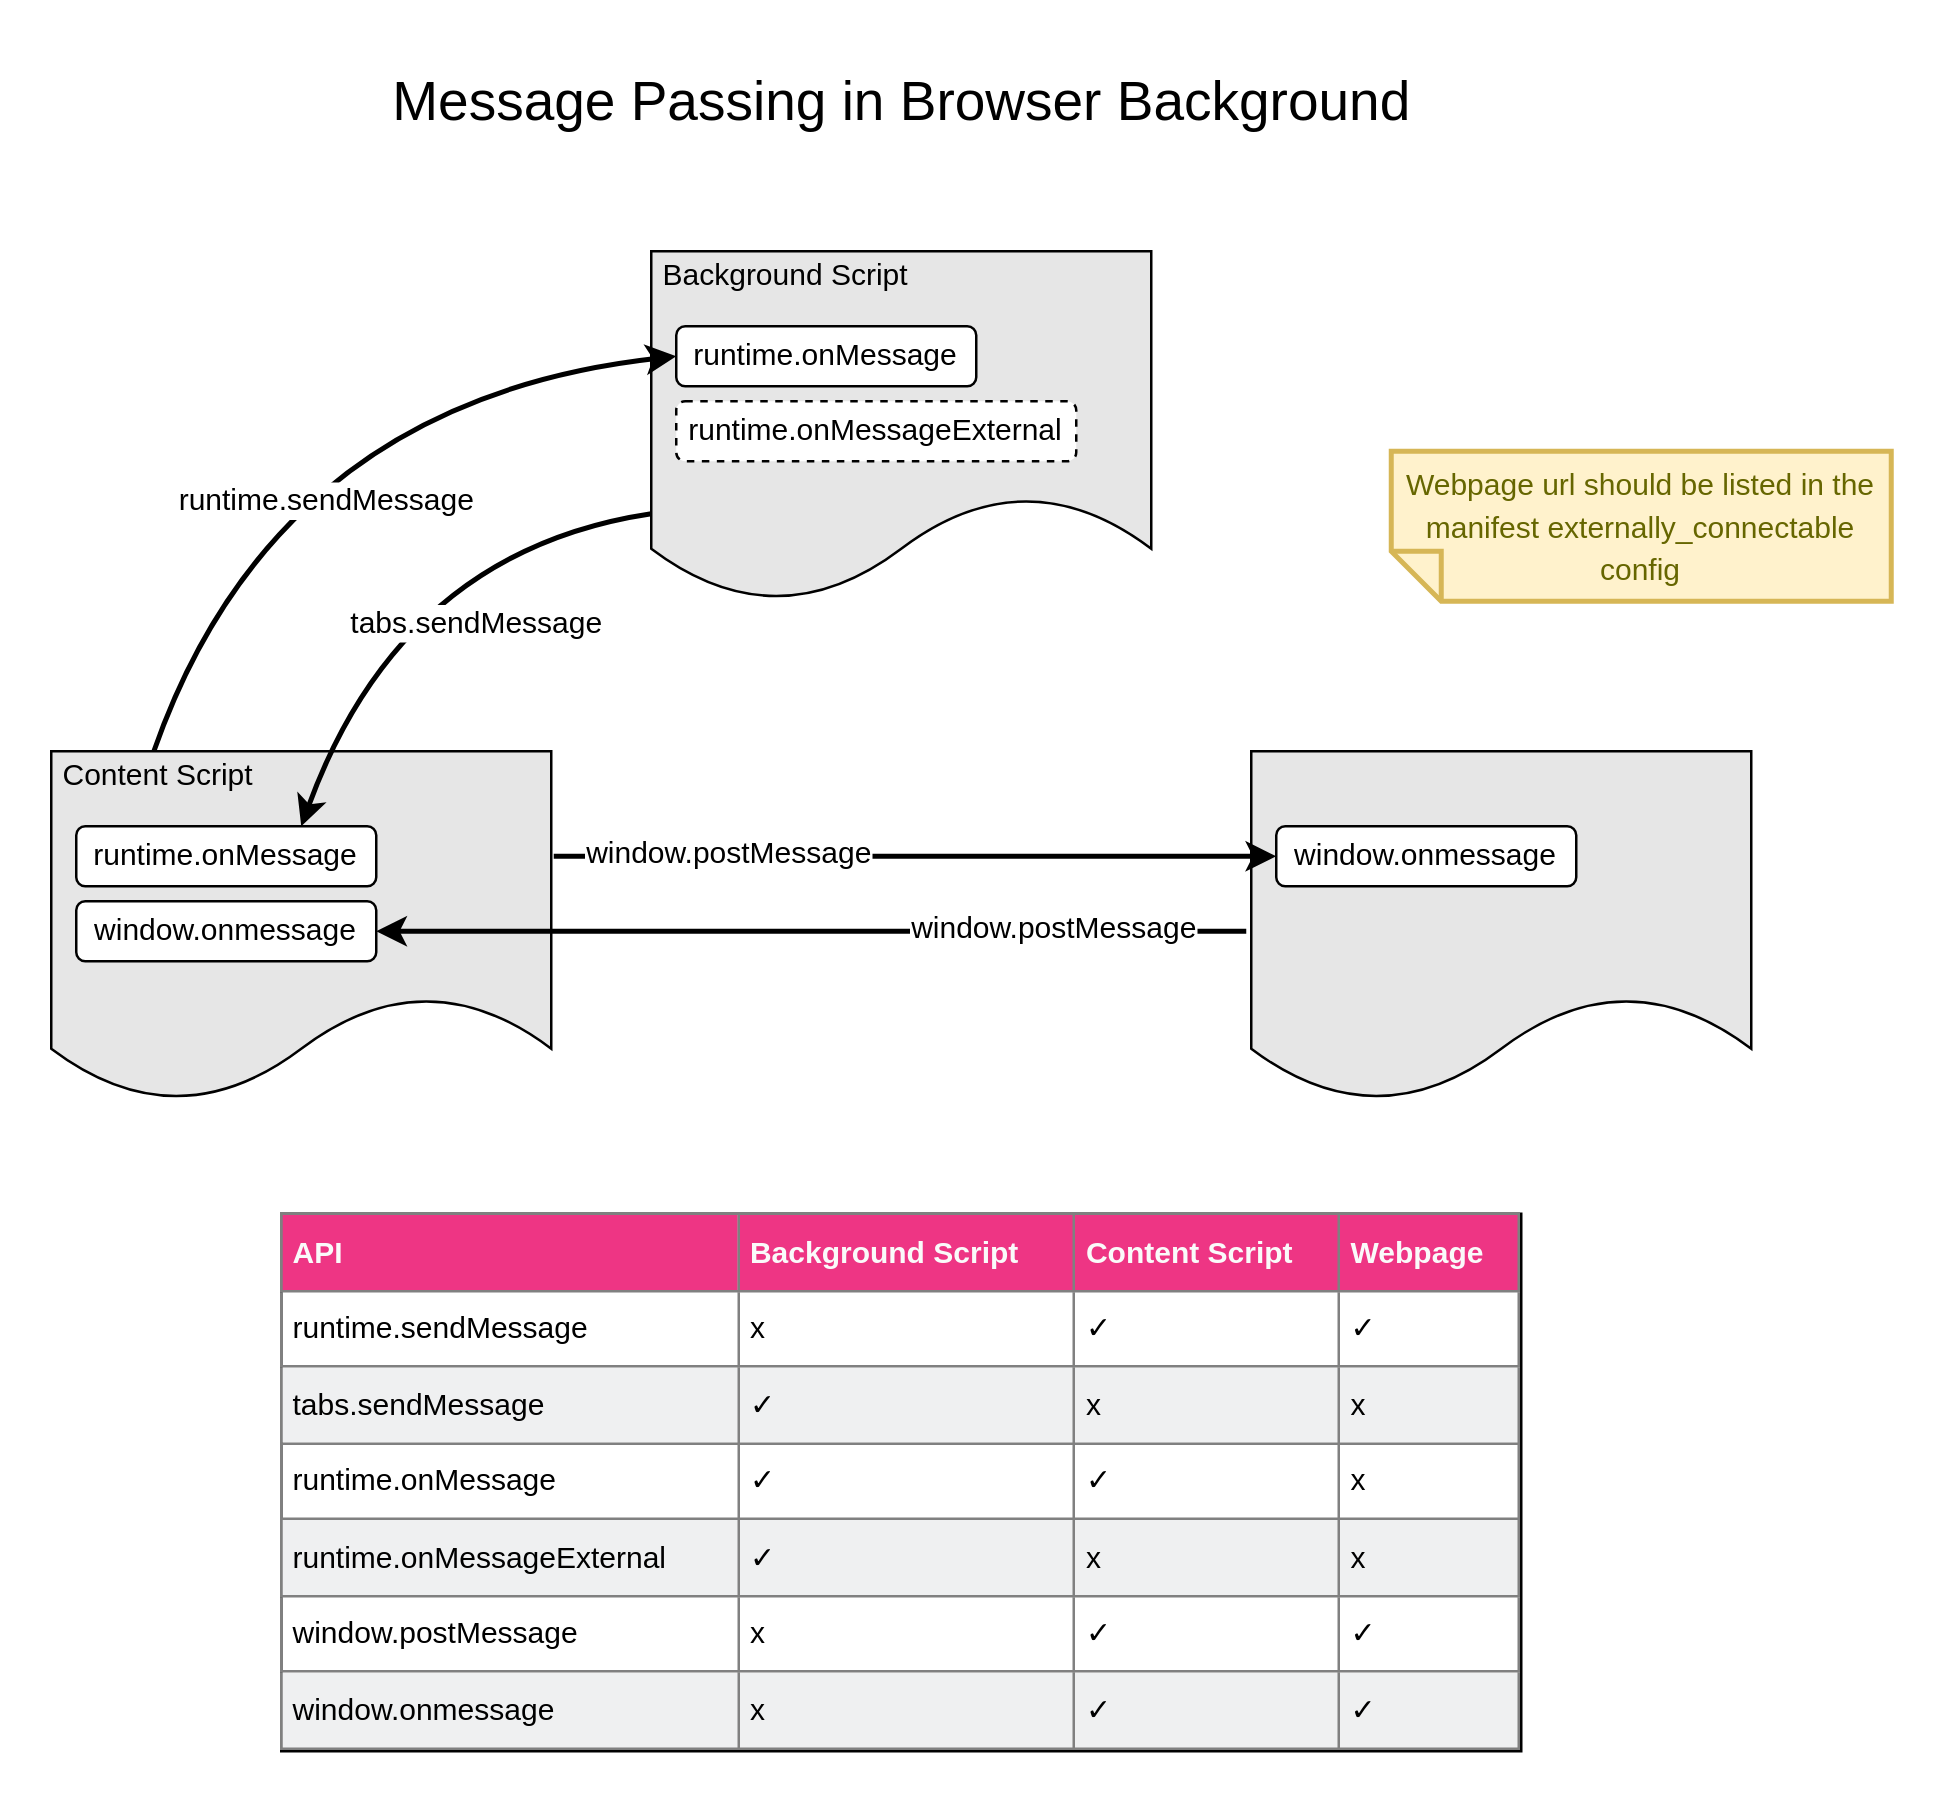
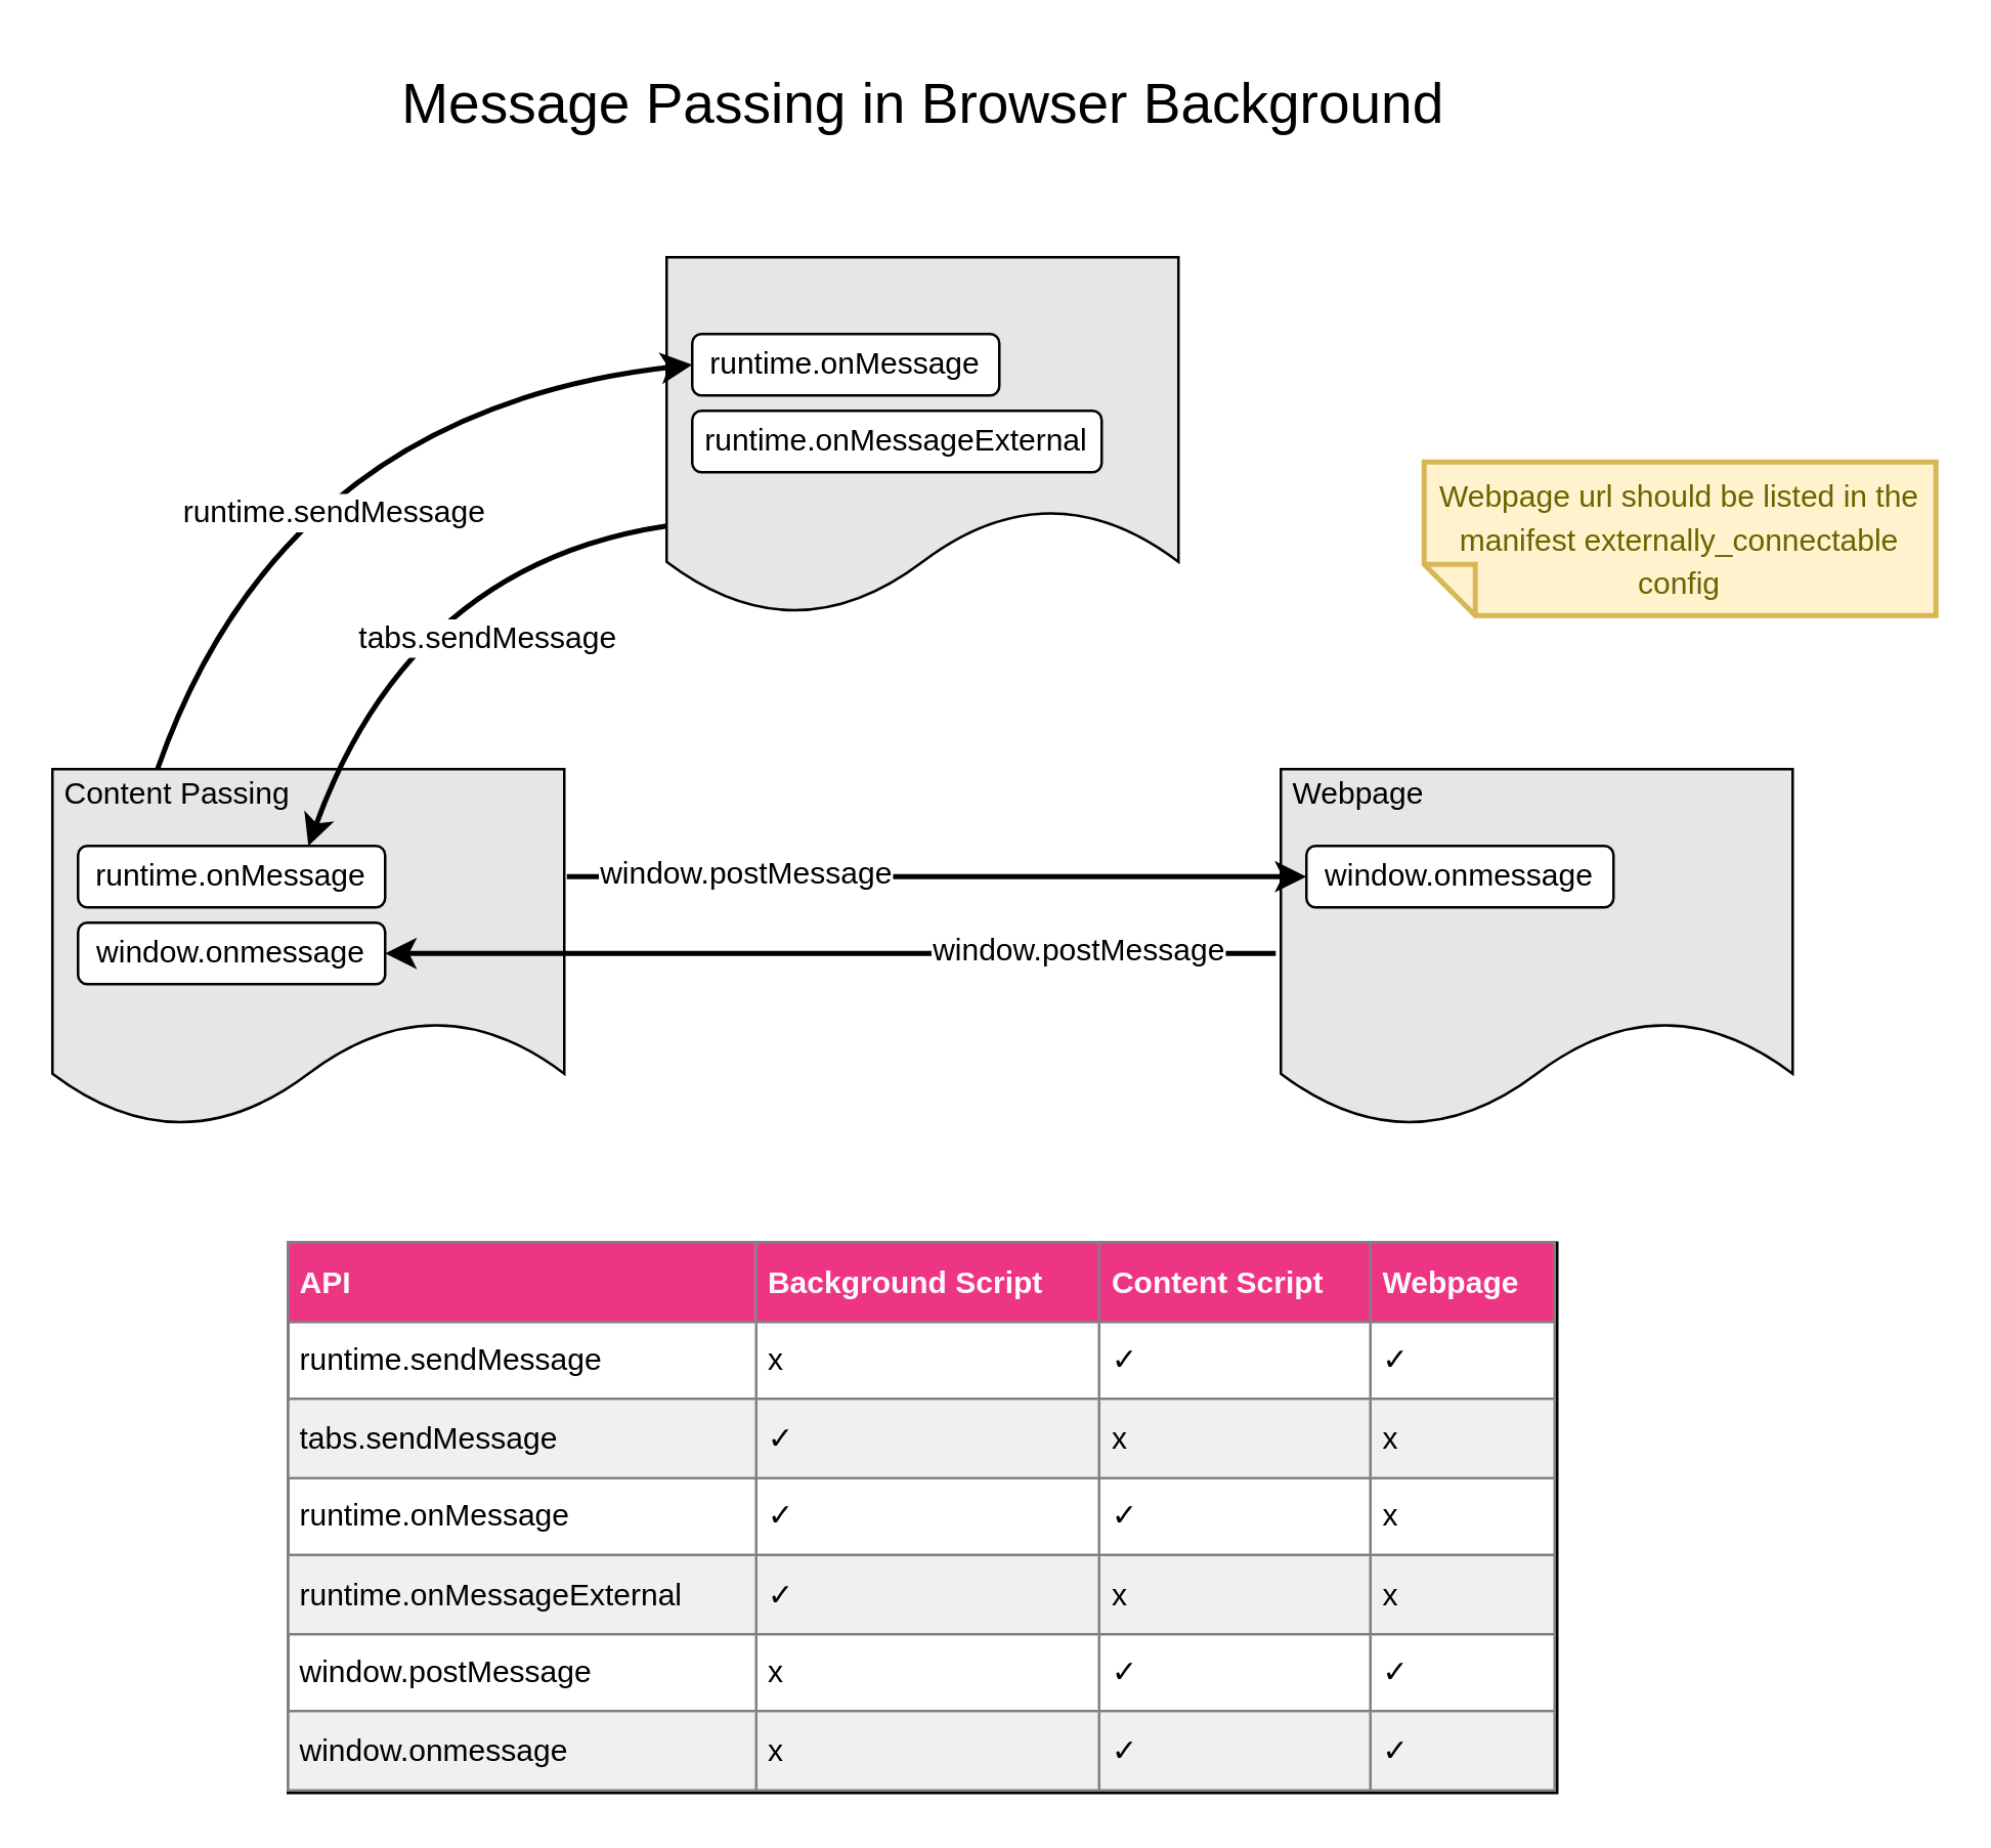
- <mxCell id="6" value="Background Script" style="text;html=1;strokeColor=none;fillColor=none;align=left;verticalAlign=middle;whiteSpace=wrap;rounded=0;" vertex="1" parent="2"><mxGeometry x="3" width="120" height="20" as="geometry" /></mxCell>
- <mxCell id="5" value="runtime.onMessageExternal" style="rounded=1;whiteSpace=wrap;html=1;dashed=1;" vertex="1" parent="2"><mxGeometry x="10" y="60" width="160" height="24" as="geometry" /></mxCell>
+ <mxCell id="5" value="runtime.onMessageExternal" style="rounded=1;whiteSpace=wrap;html=1;" vertex="1" parent="2"><mxGeometry x="10" y="60" width="160" height="24" as="geometry" /></mxCell>
- <mxCell id="10" value="Content Script" style="text;html=1;strokeColor=none;fillColor=none;align=left;verticalAlign=middle;whiteSpace=wrap;rounded=0;" vertex="1" parent="7"><mxGeometry x="3" width="120" height="20" as="geometry" /></mxCell>
+ <mxCell id="10" value="Content Passing" style="text;html=1;strokeColor=none;fillColor=none;align=left;verticalAlign=middle;whiteSpace=wrap;rounded=0;" vertex="1" parent="7"><mxGeometry x="3" width="120" height="20" as="geometry" /></mxCell>
+ <mxCell id="19" value="Webpage" style="text;html=1;strokeColor=none;fillColor=none;align=left;verticalAlign=middle;whiteSpace=wrap;rounded=0;" vertex="1" parent="16"><mxGeometry x="3" width="120" height="20" as="geometry" /></mxCell>
